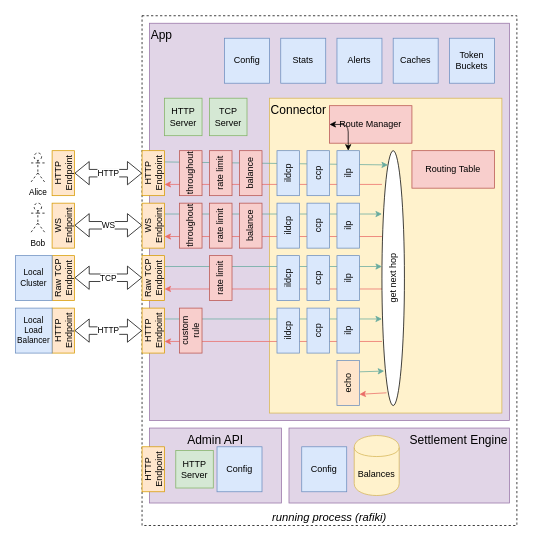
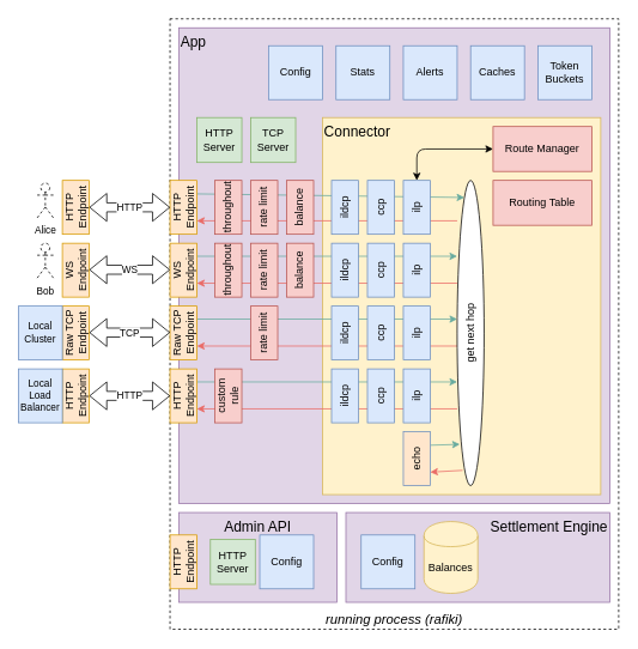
- <mxCell id="11" value="Route Manager" style="rounded=0;whiteSpace=wrap;html=1;fillColor=#f8cecc;strokeColor=#b85450;" vertex="1" parent="1"><mxGeometry x="439" y="140" width="110" height="50" as="geometry" /></mxCell>
+ <mxCell id="11" value="Route Manager" style="rounded=0;whiteSpace=wrap;html=1;fillColor=#f8cecc;strokeColor=#b85450;" vertex="1" parent="1"><mxGeometry x="549" y="140" width="110" height="50" as="geometry" /></mxCell>
